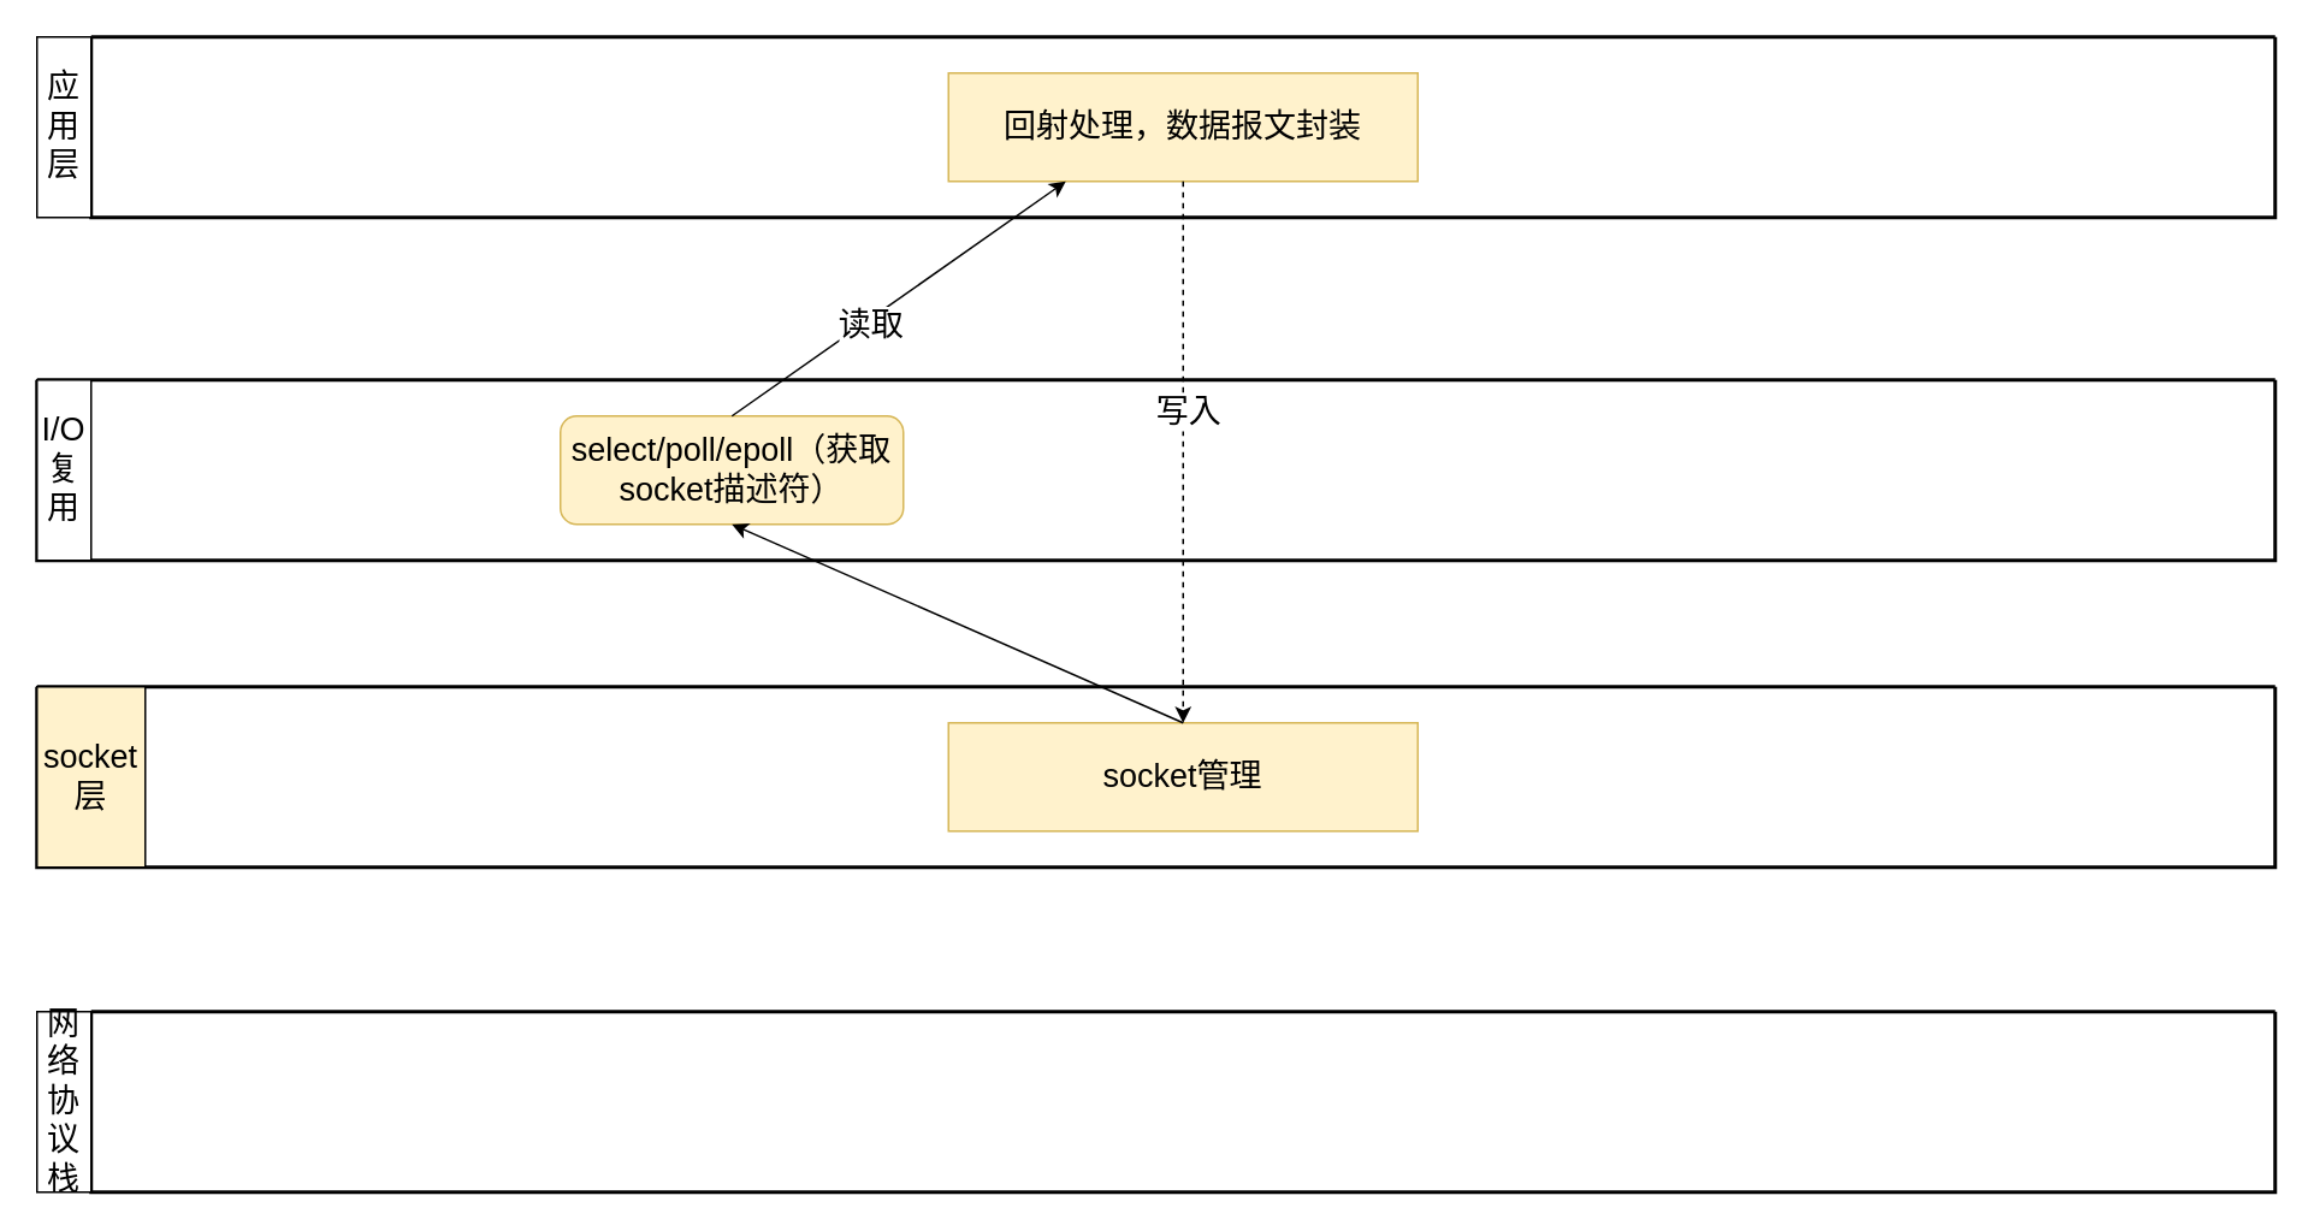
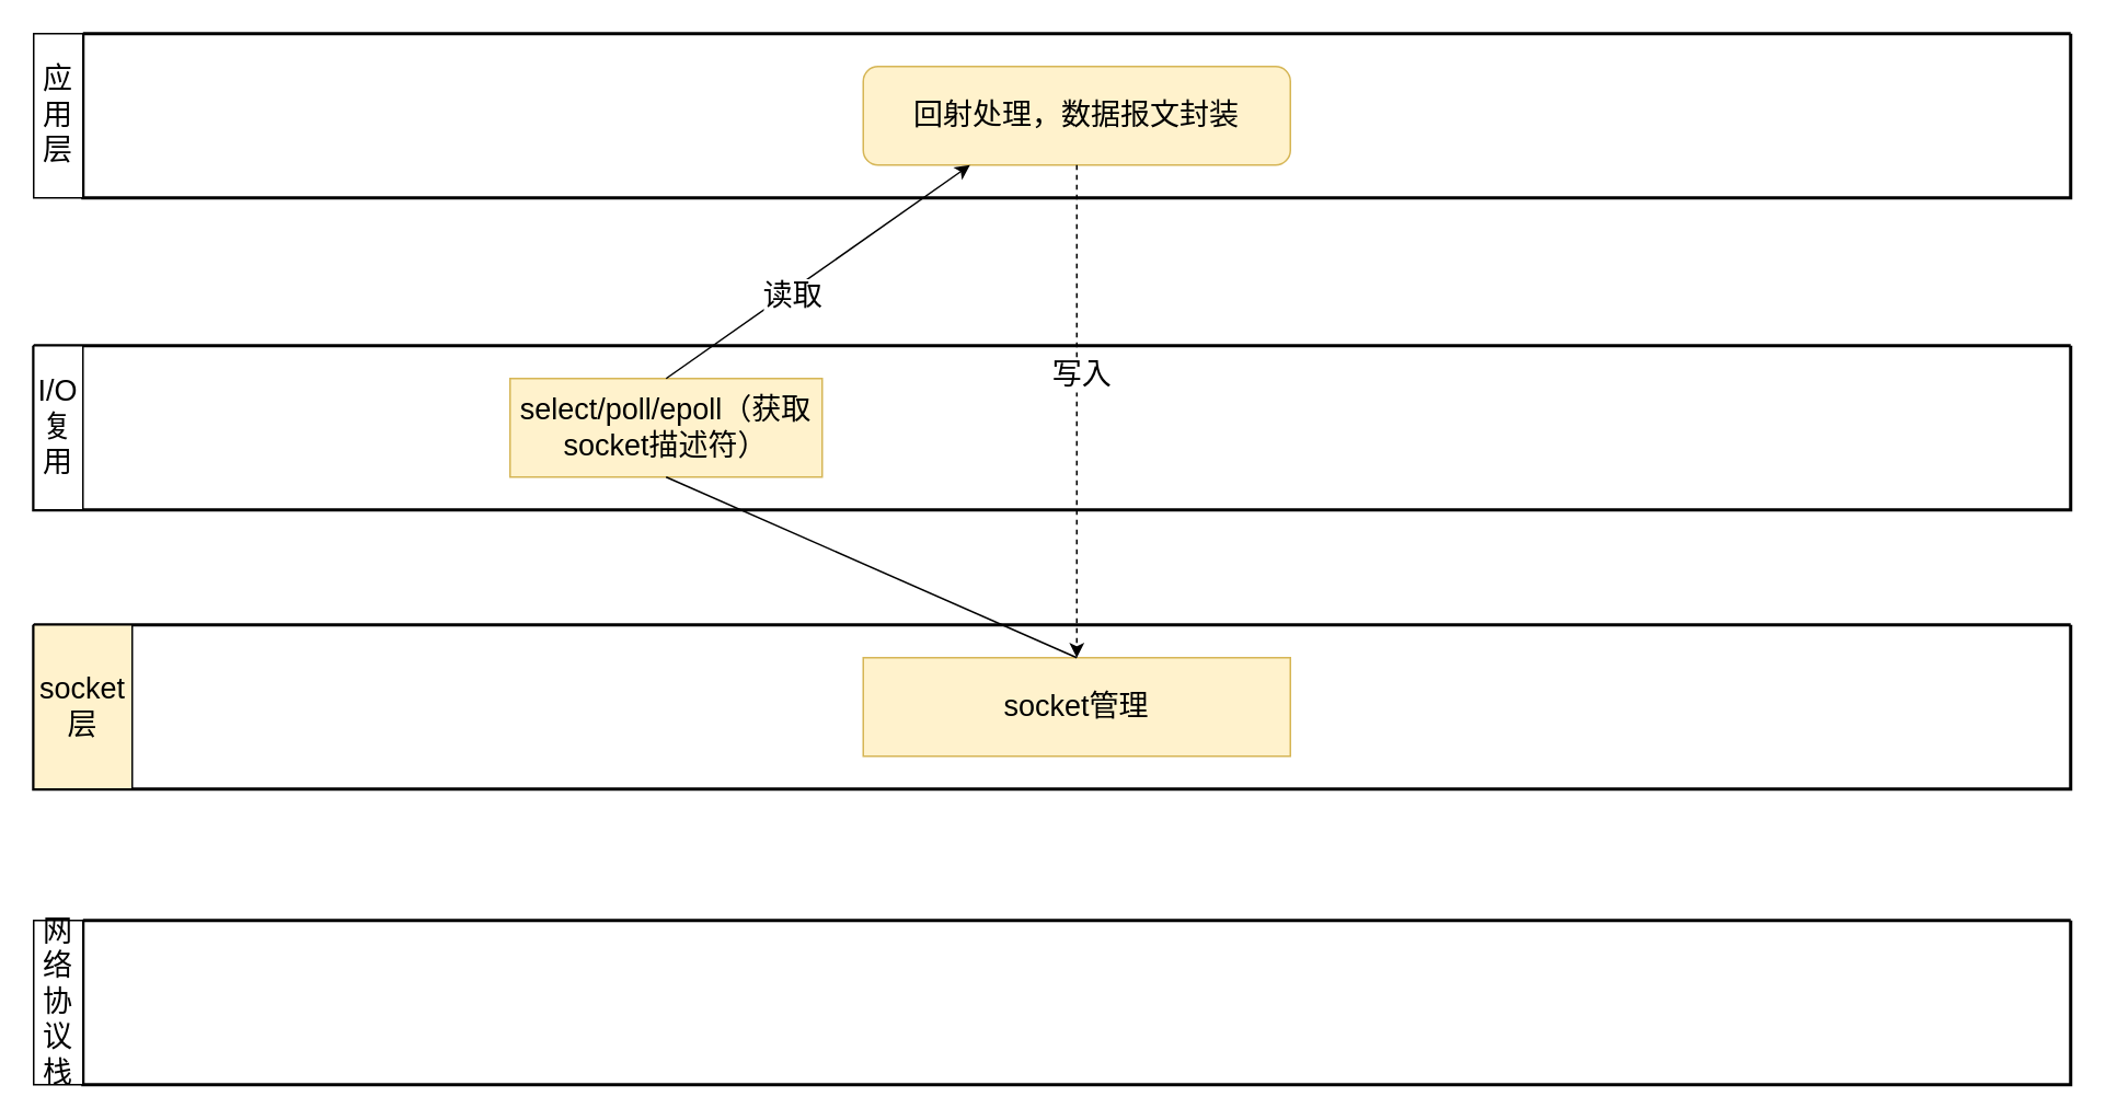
- <mxCell id="4" value="&lt;font style=&quot;font-size: 18px;&quot;&gt;回射处理，数据报文封装&lt;/font&gt;" style="rounded=0;whiteSpace=wrap;html=1;fillColor=#fff2cc;strokeColor=#d6b656;" parent="2" vertex="1"><mxGeometry x="475" y="20" width="260" height="60" as="geometry" /></mxCell>
+ <mxCell id="4" value="&lt;font style=&quot;font-size: 18px;&quot;&gt;回射处理，数据报文封装&lt;/font&gt;" style="whiteSpace=wrap;html=1;fillColor=#fff2cc;strokeColor=#d6b656;rounded=1;" parent="2" vertex="1"><mxGeometry x="475" y="20" width="260" height="60" as="geometry" /></mxCell>
- <mxCell id="7" value="&lt;span style=&quot;font-size: 18px;&quot;&gt;select/poll/epoll（获取socket描述符）&lt;/span&gt;" style="whiteSpace=wrap;html=1;fillColor=#fff2cc;strokeColor=#d6b656;rounded=1;" parent="5" vertex="1"><mxGeometry x="290" y="20" width="190" height="60" as="geometry" /></mxCell>
+ <mxCell id="7" value="&lt;span style=&quot;font-size: 18px;&quot;&gt;select/poll/epoll（获取socket描述符）&lt;/span&gt;" style="rounded=0;whiteSpace=wrap;html=1;fillColor=#fff2cc;strokeColor=#d6b656;" parent="5" vertex="1"><mxGeometry x="290" y="20" width="190" height="60" as="geometry" /></mxCell>
- <mxCell id="11" value="" style="endArrow=classic;html=1;rounded=0;fontFamily=Helvetica;fontSize=12;fontColor=default;entryX=0.5;entryY=1;entryDx=0;entryDy=0;exitX=0.5;exitY=0;exitDx=0;exitDy=0;" parent="1" source="10" target="7" edge="1"><mxGeometry width="50" height="50" relative="1" as="geometry"><mxPoint x="230" y="340" as="sourcePoint" /><mxPoint x="380" y="390" as="targetPoint" /></mxGeometry></mxCell>
+ <mxCell id="11" value="" style="endArrow=none;html=1;rounded=0;fontFamily=Helvetica;fontSize=12;fontColor=default;entryX=0.5;entryY=1;entryDx=0;entryDy=0;exitX=0.5;exitY=0;exitDx=0;exitDy=0;" parent="1" source="10" target="7" edge="1"><mxGeometry width="50" height="50" relative="1" as="geometry"><mxPoint x="230" y="340" as="sourcePoint" /><mxPoint x="380" y="390" as="targetPoint" /></mxGeometry></mxCell>
